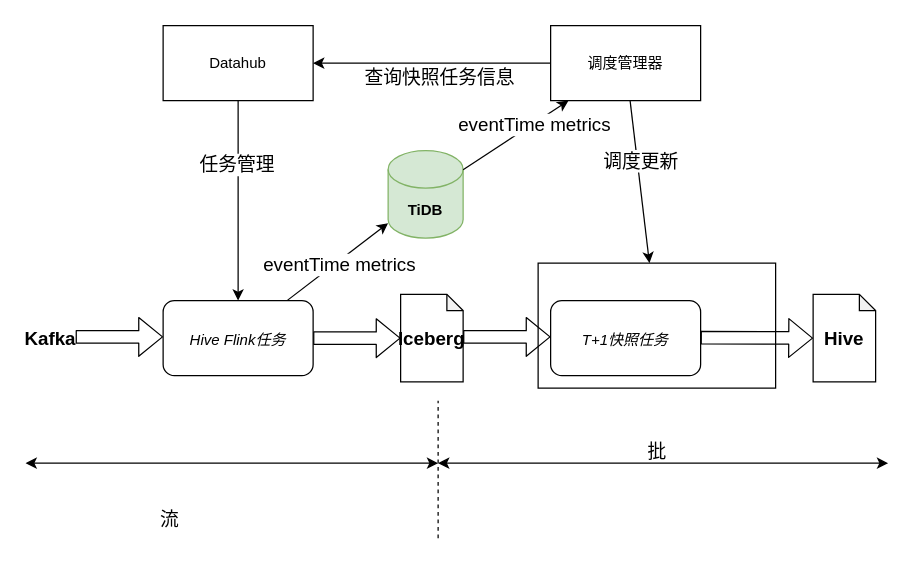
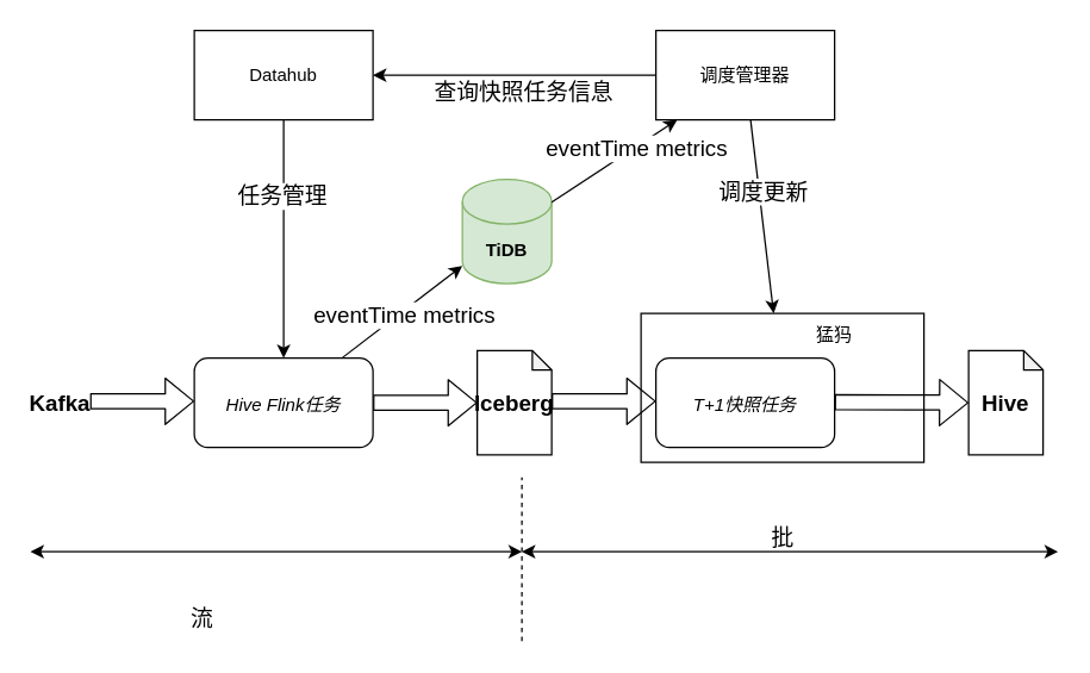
+ <mxCell id="6" value="猛犸" style="text;html=1;strokeColor=none;fillColor=none;align=center;verticalAlign=middle;whiteSpace=wrap;rounded=0;" vertex="1" parent="1"><mxGeometry x="540" y="215" width="40" height="20" as="geometry" /></mxCell>
